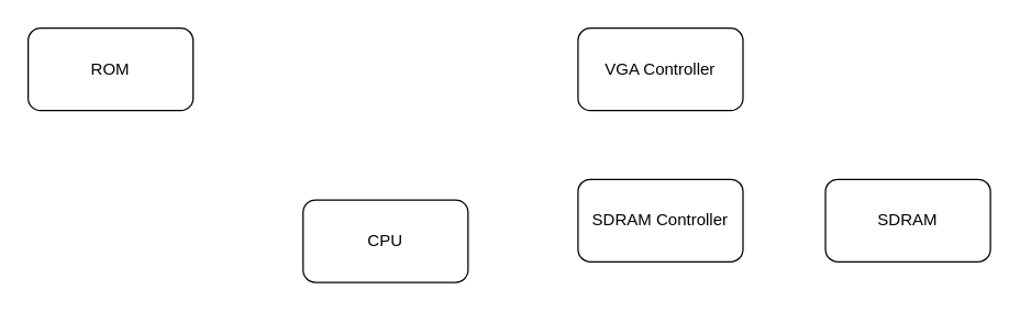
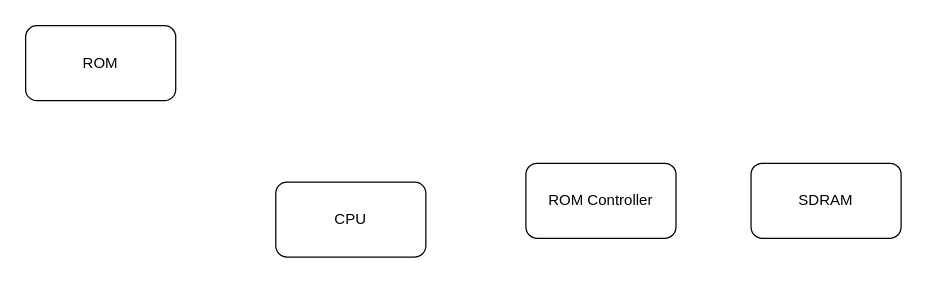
- <mxCell id="4" value="VGA Controller" style="rounded=1;whiteSpace=wrap;html=1;" vertex="1" parent="1"><mxGeometry x="420" y="20" width="120" height="60" as="geometry" /></mxCell>
- <mxCell id="5" value="SDRAM Controller" style="rounded=1;whiteSpace=wrap;html=1;" vertex="1" parent="1"><mxGeometry x="420" y="130" width="120" height="60" as="geometry" /></mxCell>
+ <mxCell id="5" value="ROM Controller" style="rounded=1;whiteSpace=wrap;html=1;" vertex="1" parent="1"><mxGeometry x="420" y="130" width="120" height="60" as="geometry" /></mxCell>
